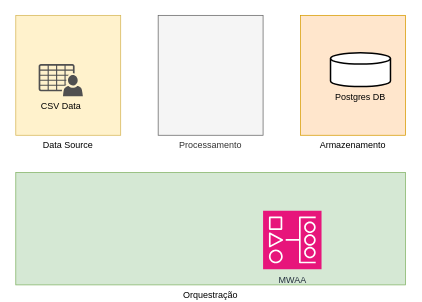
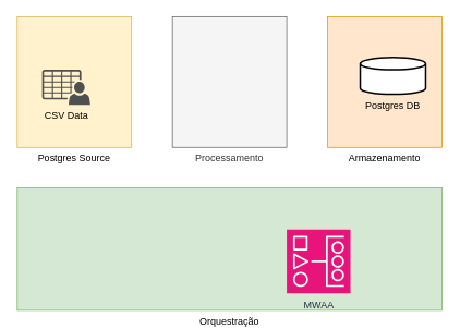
- <mxCell id="2" value="Data Source" style="rounded=0;whiteSpace=wrap;html=1;fillColor=#fff2cc;strokeColor=#d6b656;labelPosition=center;verticalLabelPosition=bottom;align=center;verticalAlign=top;" vertex="1" parent="1"><mxGeometry x="20" y="20" width="140" height="160" as="geometry" /></mxCell>
+ <mxCell id="2" value="Postgres Source" style="rounded=0;whiteSpace=wrap;html=1;fillColor=#fff2cc;strokeColor=#d6b656;labelPosition=center;verticalLabelPosition=bottom;align=center;verticalAlign=top;" vertex="1" parent="1"><mxGeometry x="20" y="20" width="140" height="160" as="geometry" /></mxCell>
